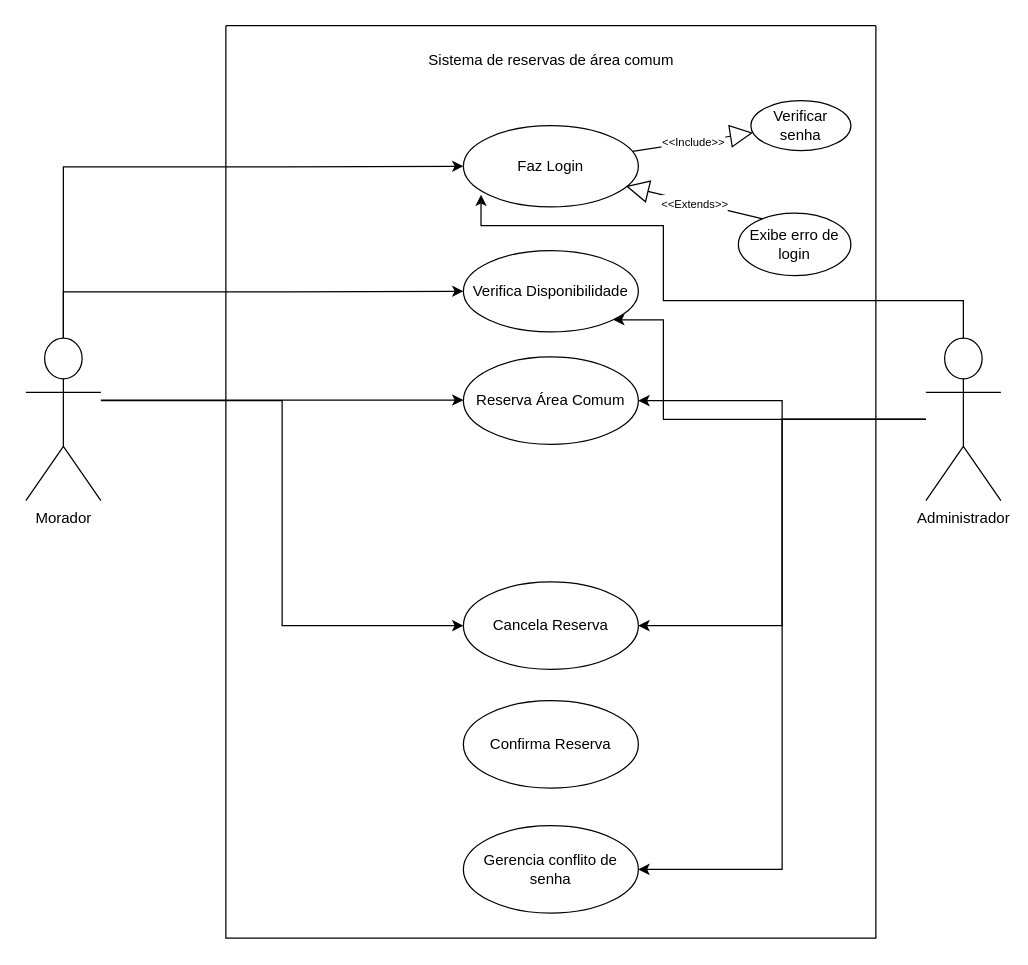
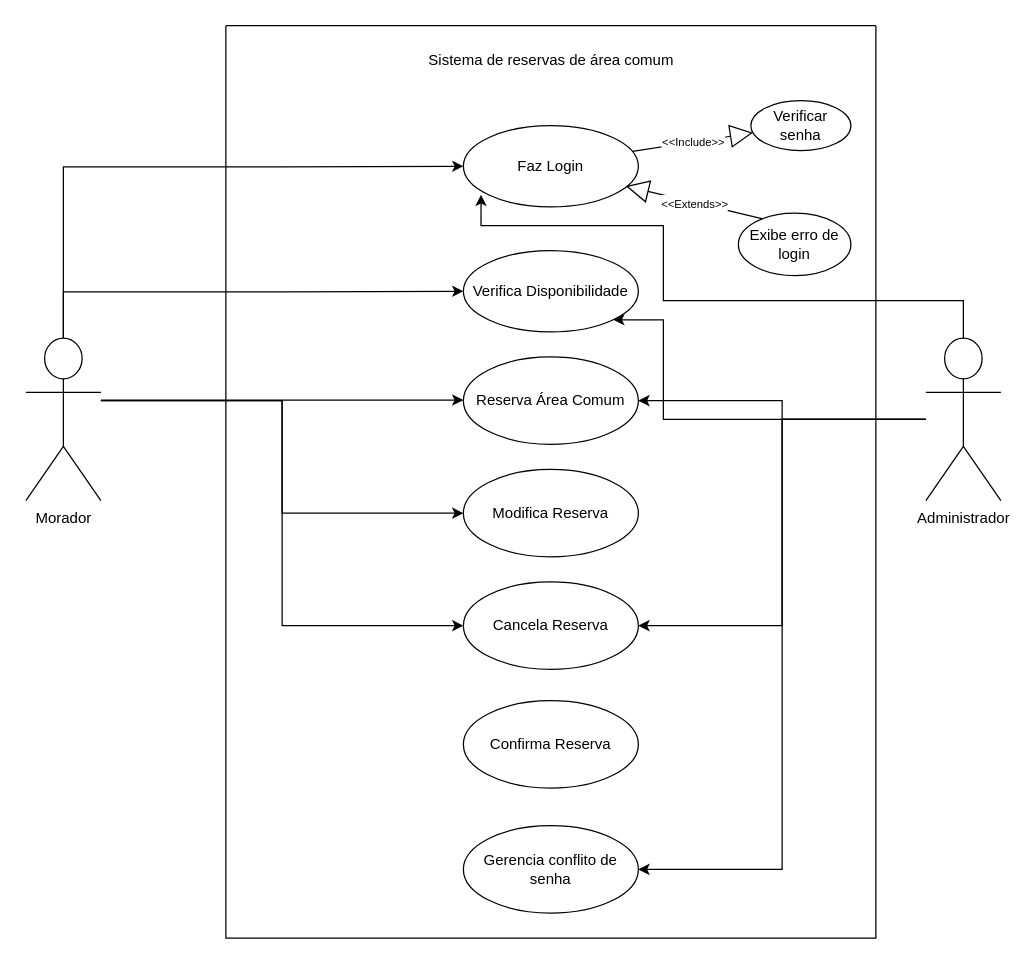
+ <mxCell id="12" style="edgeStyle=orthogonalEdgeStyle;rounded=0;orthogonalLoop=1;jettySize=auto;html=1;" edge="1" parent="2" source="14" target="17"><mxGeometry relative="1" as="geometry"><Array as="points"><mxPoint x="45" y="300" /><mxPoint x="45" y="390" /></Array></mxGeometry></mxCell>
+ <mxCell id="17" value="Modifica Reserva" style="ellipse;whiteSpace=wrap;html=1;" vertex="1" parent="2"><mxGeometry x="190" y="355" width="140" height="70" as="geometry" /></mxCell>
